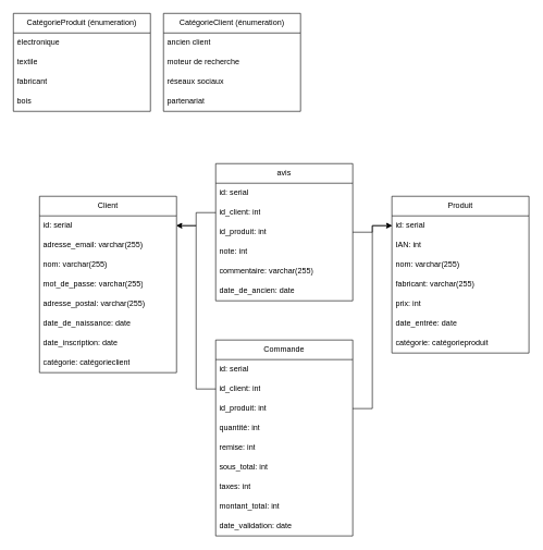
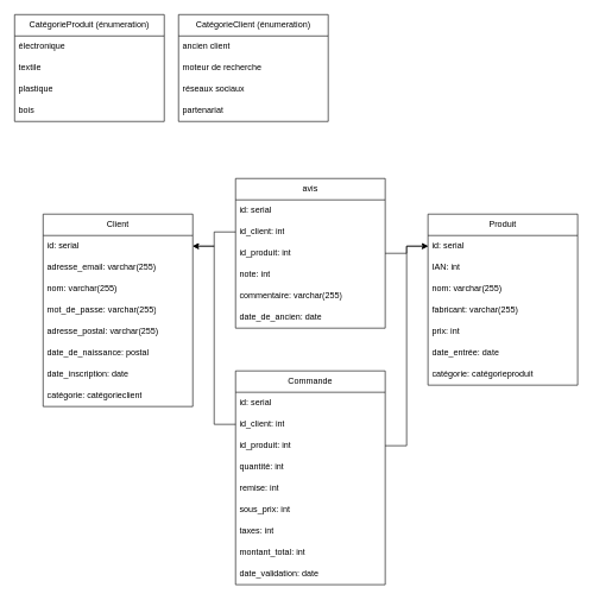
- <mxCell id="13" value="fabricant" style="text;strokeColor=none;fillColor=none;align=left;verticalAlign=middle;spacingLeft=4;spacingRight=4;overflow=hidden;points=[[0,0.5],[1,0.5]];portConstraint=eastwest;rotatable=0;whiteSpace=wrap;html=1;" vertex="1" parent="10"><mxGeometry y="90" width="210" height="30" as="geometry" /></mxCell>
+ <mxCell id="13" value="plastique" style="text;strokeColor=none;fillColor=none;align=left;verticalAlign=middle;spacingLeft=4;spacingRight=4;overflow=hidden;points=[[0,0.5],[1,0.5]];portConstraint=eastwest;rotatable=0;whiteSpace=wrap;html=1;" vertex="1" parent="10"><mxGeometry y="90" width="210" height="30" as="geometry" /></mxCell>
- <mxCell id="26" value="date_de_naissance: date" style="text;strokeColor=none;fillColor=none;align=left;verticalAlign=middle;spacingLeft=4;spacingRight=4;overflow=hidden;points=[[0,0.5],[1,0.5]];portConstraint=eastwest;rotatable=0;whiteSpace=wrap;html=1;" vertex="1" parent="20"><mxGeometry y="180" width="210" height="30" as="geometry" /></mxCell>
+ <mxCell id="26" value="date_de_naissance: postal" style="text;strokeColor=none;fillColor=none;align=left;verticalAlign=middle;spacingLeft=4;spacingRight=4;overflow=hidden;points=[[0,0.5],[1,0.5]];portConstraint=eastwest;rotatable=0;whiteSpace=wrap;html=1;" vertex="1" parent="20"><mxGeometry y="180" width="210" height="30" as="geometry" /></mxCell>
- <mxCell id="42" value="sous_total: int" style="text;strokeColor=none;fillColor=none;align=left;verticalAlign=middle;spacingLeft=4;spacingRight=4;overflow=hidden;points=[[0,0.5],[1,0.5]];portConstraint=eastwest;rotatable=0;whiteSpace=wrap;html=1;" vertex="1" parent="36"><mxGeometry y="180" width="210" height="30" as="geometry" /></mxCell>
+ <mxCell id="42" value="sous_prix: int" style="text;strokeColor=none;fillColor=none;align=left;verticalAlign=middle;spacingLeft=4;spacingRight=4;overflow=hidden;points=[[0,0.5],[1,0.5]];portConstraint=eastwest;rotatable=0;whiteSpace=wrap;html=1;" vertex="1" parent="36"><mxGeometry y="180" width="210" height="30" as="geometry" /></mxCell>
